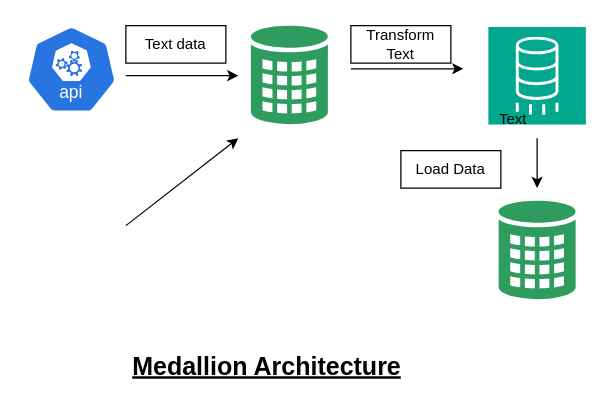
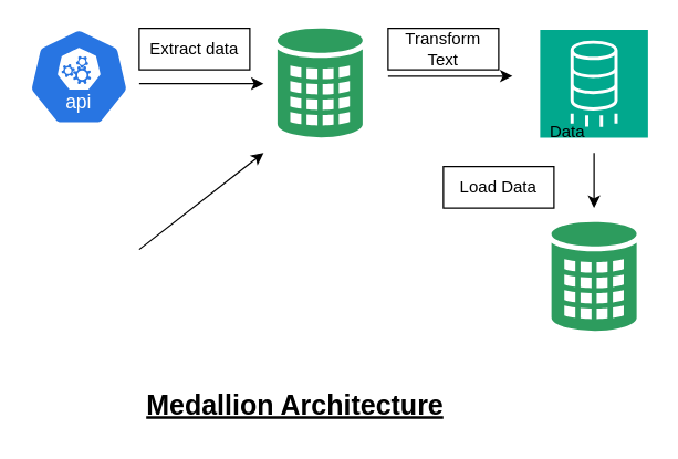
- <mxCell id="10" value="Text data" style="rounded=0;whiteSpace=wrap;html=1;" vertex="1" parent="1"><mxGeometry x="100" y="20" width="80" height="30" as="geometry" /></mxCell>
+ <mxCell id="10" value="Extract data" style="rounded=0;whiteSpace=wrap;html=1;" vertex="1" parent="1"><mxGeometry x="100" y="20" width="80" height="30" as="geometry" /></mxCell>
- <mxCell id="14" value="Text" style="text;html=1;align=center;verticalAlign=middle;whiteSpace=wrap;rounded=0;" vertex="1" parent="1"><mxGeometry x="380" y="80" width="60" height="30" as="geometry" /></mxCell>
+ <mxCell id="14" value="Data" style="text;html=1;align=center;verticalAlign=middle;whiteSpace=wrap;rounded=0;" vertex="1" parent="1"><mxGeometry x="380" y="80" width="60" height="30" as="geometry" /></mxCell>
